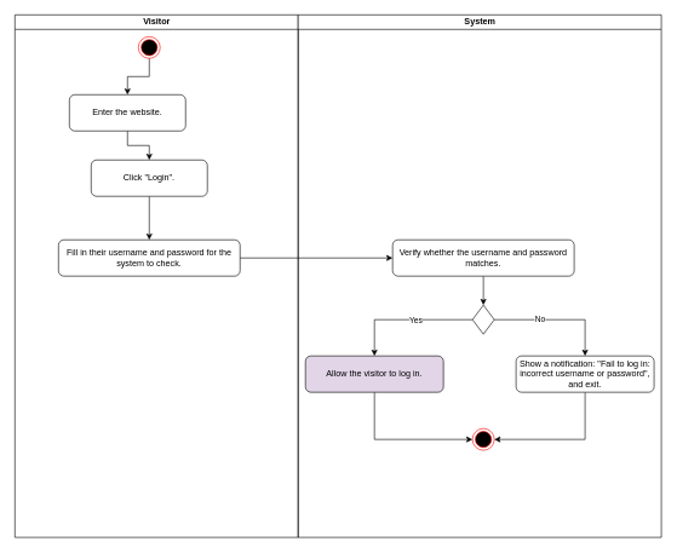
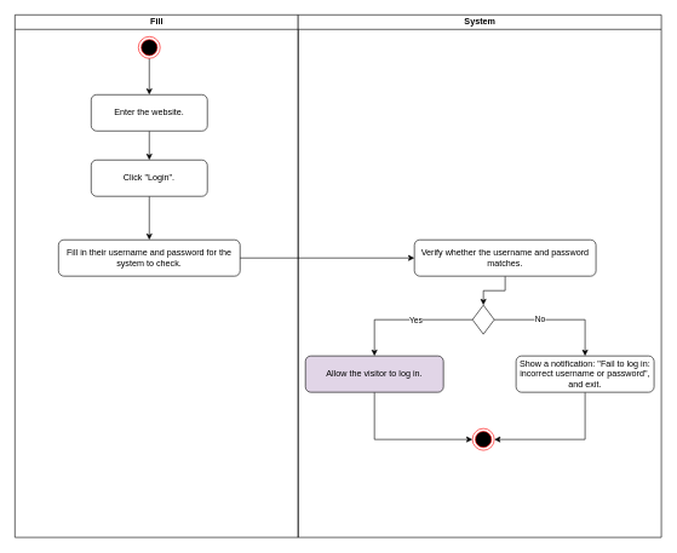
- <mxCell id="2" value="Visitor" style="swimlane;html=1;startSize=20;" parent="1" vertex="1"><mxGeometry x="20" y="20" width="390" height="720" as="geometry" /></mxCell>
+ <mxCell id="2" value="Fill" style="swimlane;html=1;startSize=20;" parent="1" vertex="1"><mxGeometry x="20" y="20" width="390" height="720" as="geometry" /></mxCell>
- <mxCell id="4" value="Enter the website." style="rounded=1;whiteSpace=wrap;html=1;" parent="2" vertex="1"><mxGeometry x="75" y="110" width="160" height="50" as="geometry" /></mxCell>
+ <mxCell id="4" value="Enter the website." style="rounded=1;whiteSpace=wrap;html=1;" parent="2" vertex="1"><mxGeometry x="105" y="110" width="160" height="50" as="geometry" /></mxCell>
- <mxCell id="12" value="Verify whether the username and password matches." style="rounded=1;whiteSpace=wrap;html=1;" parent="10" vertex="1"><mxGeometry x="130" y="310" width="250" height="50" as="geometry" /></mxCell>
+ <mxCell id="12" value="Verify whether the username and password matches." style="rounded=1;whiteSpace=wrap;html=1;" parent="10" vertex="1"><mxGeometry x="160" y="310" width="250" height="50" as="geometry" /></mxCell>
